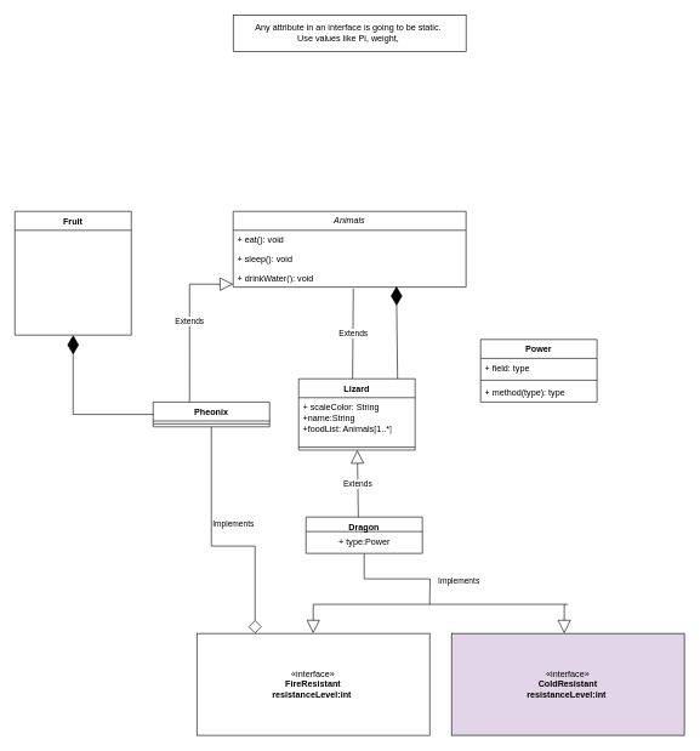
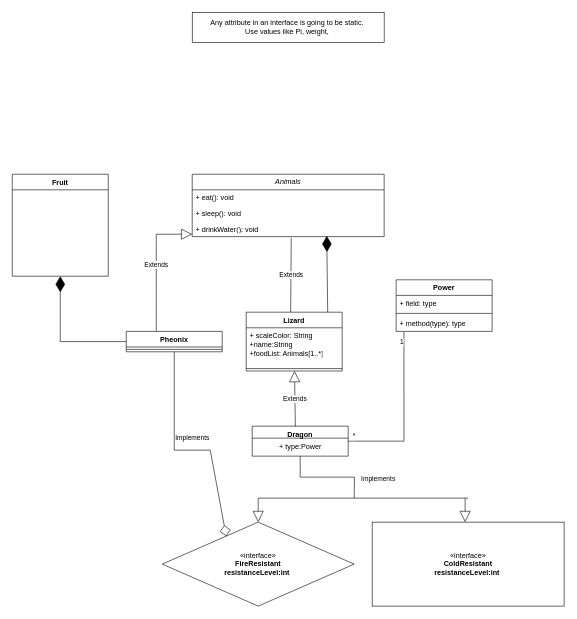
+ <mxCell id="32" value="" style="endArrow=none;html=1;edgeStyle=orthogonalEdgeStyle;rounded=0;entryX=0.081;entryY=1.038;entryDx=0;entryDy=0;entryPerimeter=0;exitX=1;exitY=0.5;exitDx=0;exitDy=0;" edge="1" parent="1" source="14" target="31"><mxGeometry relative="1" as="geometry"><mxPoint x="430" y="710" as="sourcePoint" /><mxPoint x="590" y="710" as="targetPoint" /></mxGeometry></mxCell>
+ <mxCell id="33" value="&amp;nbsp; *" style="edgeLabel;resizable=0;html=1;align=left;verticalAlign=bottom;" connectable="0" vertex="1" parent="32"><mxGeometry x="-1" relative="1" as="geometry" /></mxCell>
+ <mxCell id="34" value="1" style="edgeLabel;resizable=0;html=1;align=right;verticalAlign=bottom;" connectable="0" vertex="1" parent="32"><mxGeometry x="1" relative="1" as="geometry"><mxPoint y="25" as="offset" /></mxGeometry></mxCell>
- <mxCell id="2" value="«interface»&lt;br&gt;&lt;b&gt;FireResistant&lt;/b&gt;&lt;div&gt;&lt;b&gt;resistanceLevel:int&amp;nbsp;&lt;/b&gt;&lt;/div&gt;" style="html=1;whiteSpace=wrap;" vertex="1" parent="1"><mxGeometry x="270" y="870" width="320" height="140" as="geometry" /></mxCell>
+ <mxCell id="2" value="«interface»&lt;br&gt;&lt;b&gt;FireResistant&lt;/b&gt;&lt;div&gt;&lt;b&gt;resistanceLevel:int&amp;nbsp;&lt;/b&gt;&lt;/div&gt;" style="rhombus;html=1;whiteSpace=wrap;" vertex="1" parent="1"><mxGeometry x="270" y="870" width="320" height="140" as="geometry" /></mxCell>
- <mxCell id="4" value="«interface»&lt;br&gt;&lt;b&gt;ColdResistant&lt;/b&gt;&lt;div&gt;&lt;b&gt;resistanceLevel:int&amp;nbsp;&lt;/b&gt;&lt;/div&gt;" style="html=1;whiteSpace=wrap;fillColor=#e1d5e7;" vertex="1" parent="1"><mxGeometry x="620" y="870" width="320" height="140" as="geometry" /></mxCell>
+ <mxCell id="4" value="«interface»&lt;br&gt;&lt;b&gt;ColdResistant&lt;/b&gt;&lt;div&gt;&lt;b&gt;resistanceLevel:int&amp;nbsp;&lt;/b&gt;&lt;/div&gt;" style="html=1;whiteSpace=wrap;" vertex="1" parent="1"><mxGeometry x="620" y="870" width="320" height="140" as="geometry" /></mxCell>
